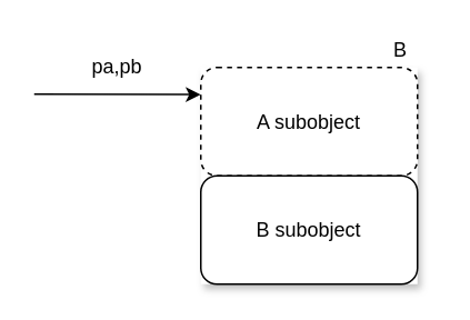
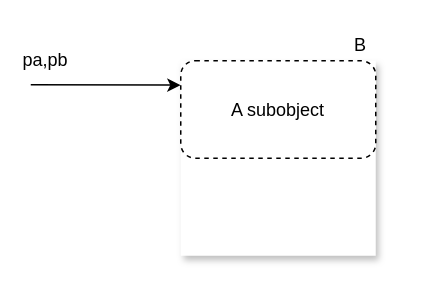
- <mxCell id="7" value="pa,pb" style="text;html=1;strokeColor=none;fillColor=none;align=center;verticalAlign=middle;whiteSpace=wrap;rounded=0;shadow=1;" vertex="1" parent="1"><mxGeometry x="50" y="30" width="40" height="20" as="geometry" /></mxCell>
+ <mxCell id="7" value="pa,pb" style="text;html=1;strokeColor=none;fillColor=none;align=center;verticalAlign=middle;whiteSpace=wrap;rounded=0;shadow=1;" vertex="1" parent="1"><mxGeometry x="10" y="30" width="40" height="20" as="geometry" /></mxCell>
- <mxCell id="4" value="B subobject" style="rounded=1;whiteSpace=wrap;html=1;" vertex="1" parent="2"><mxGeometry y="65" width="130" height="65" as="geometry" /></mxCell>
